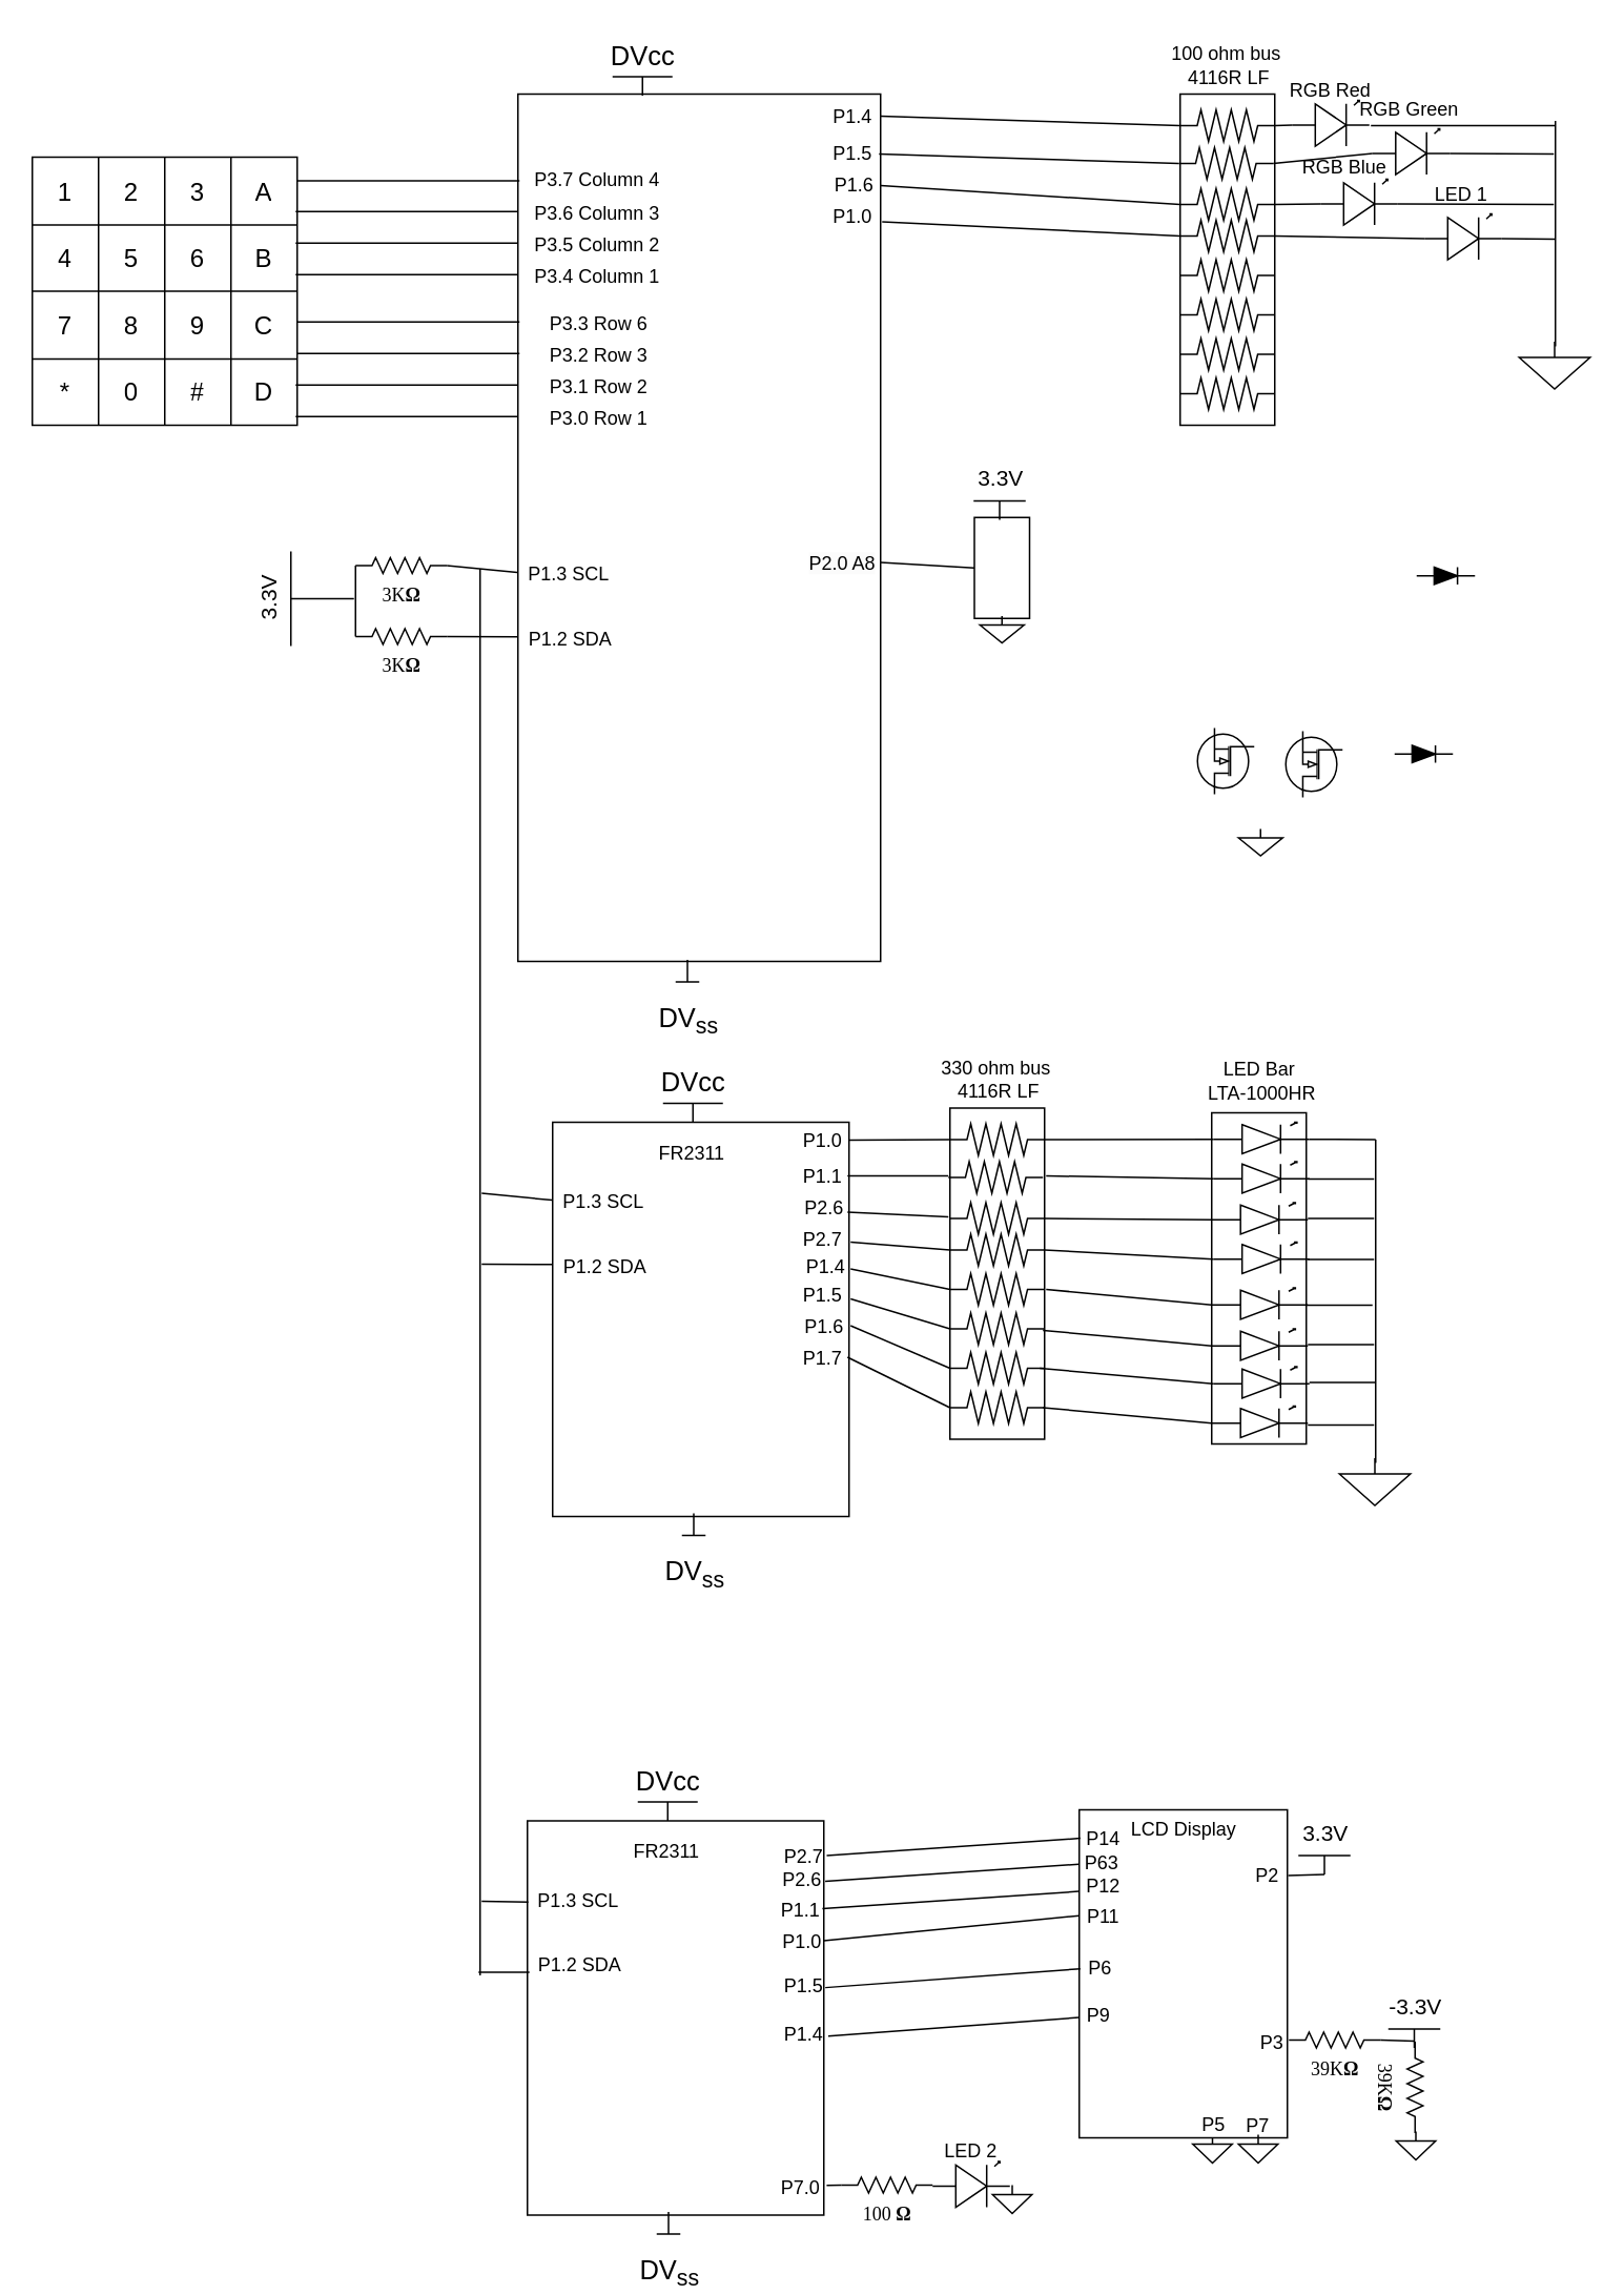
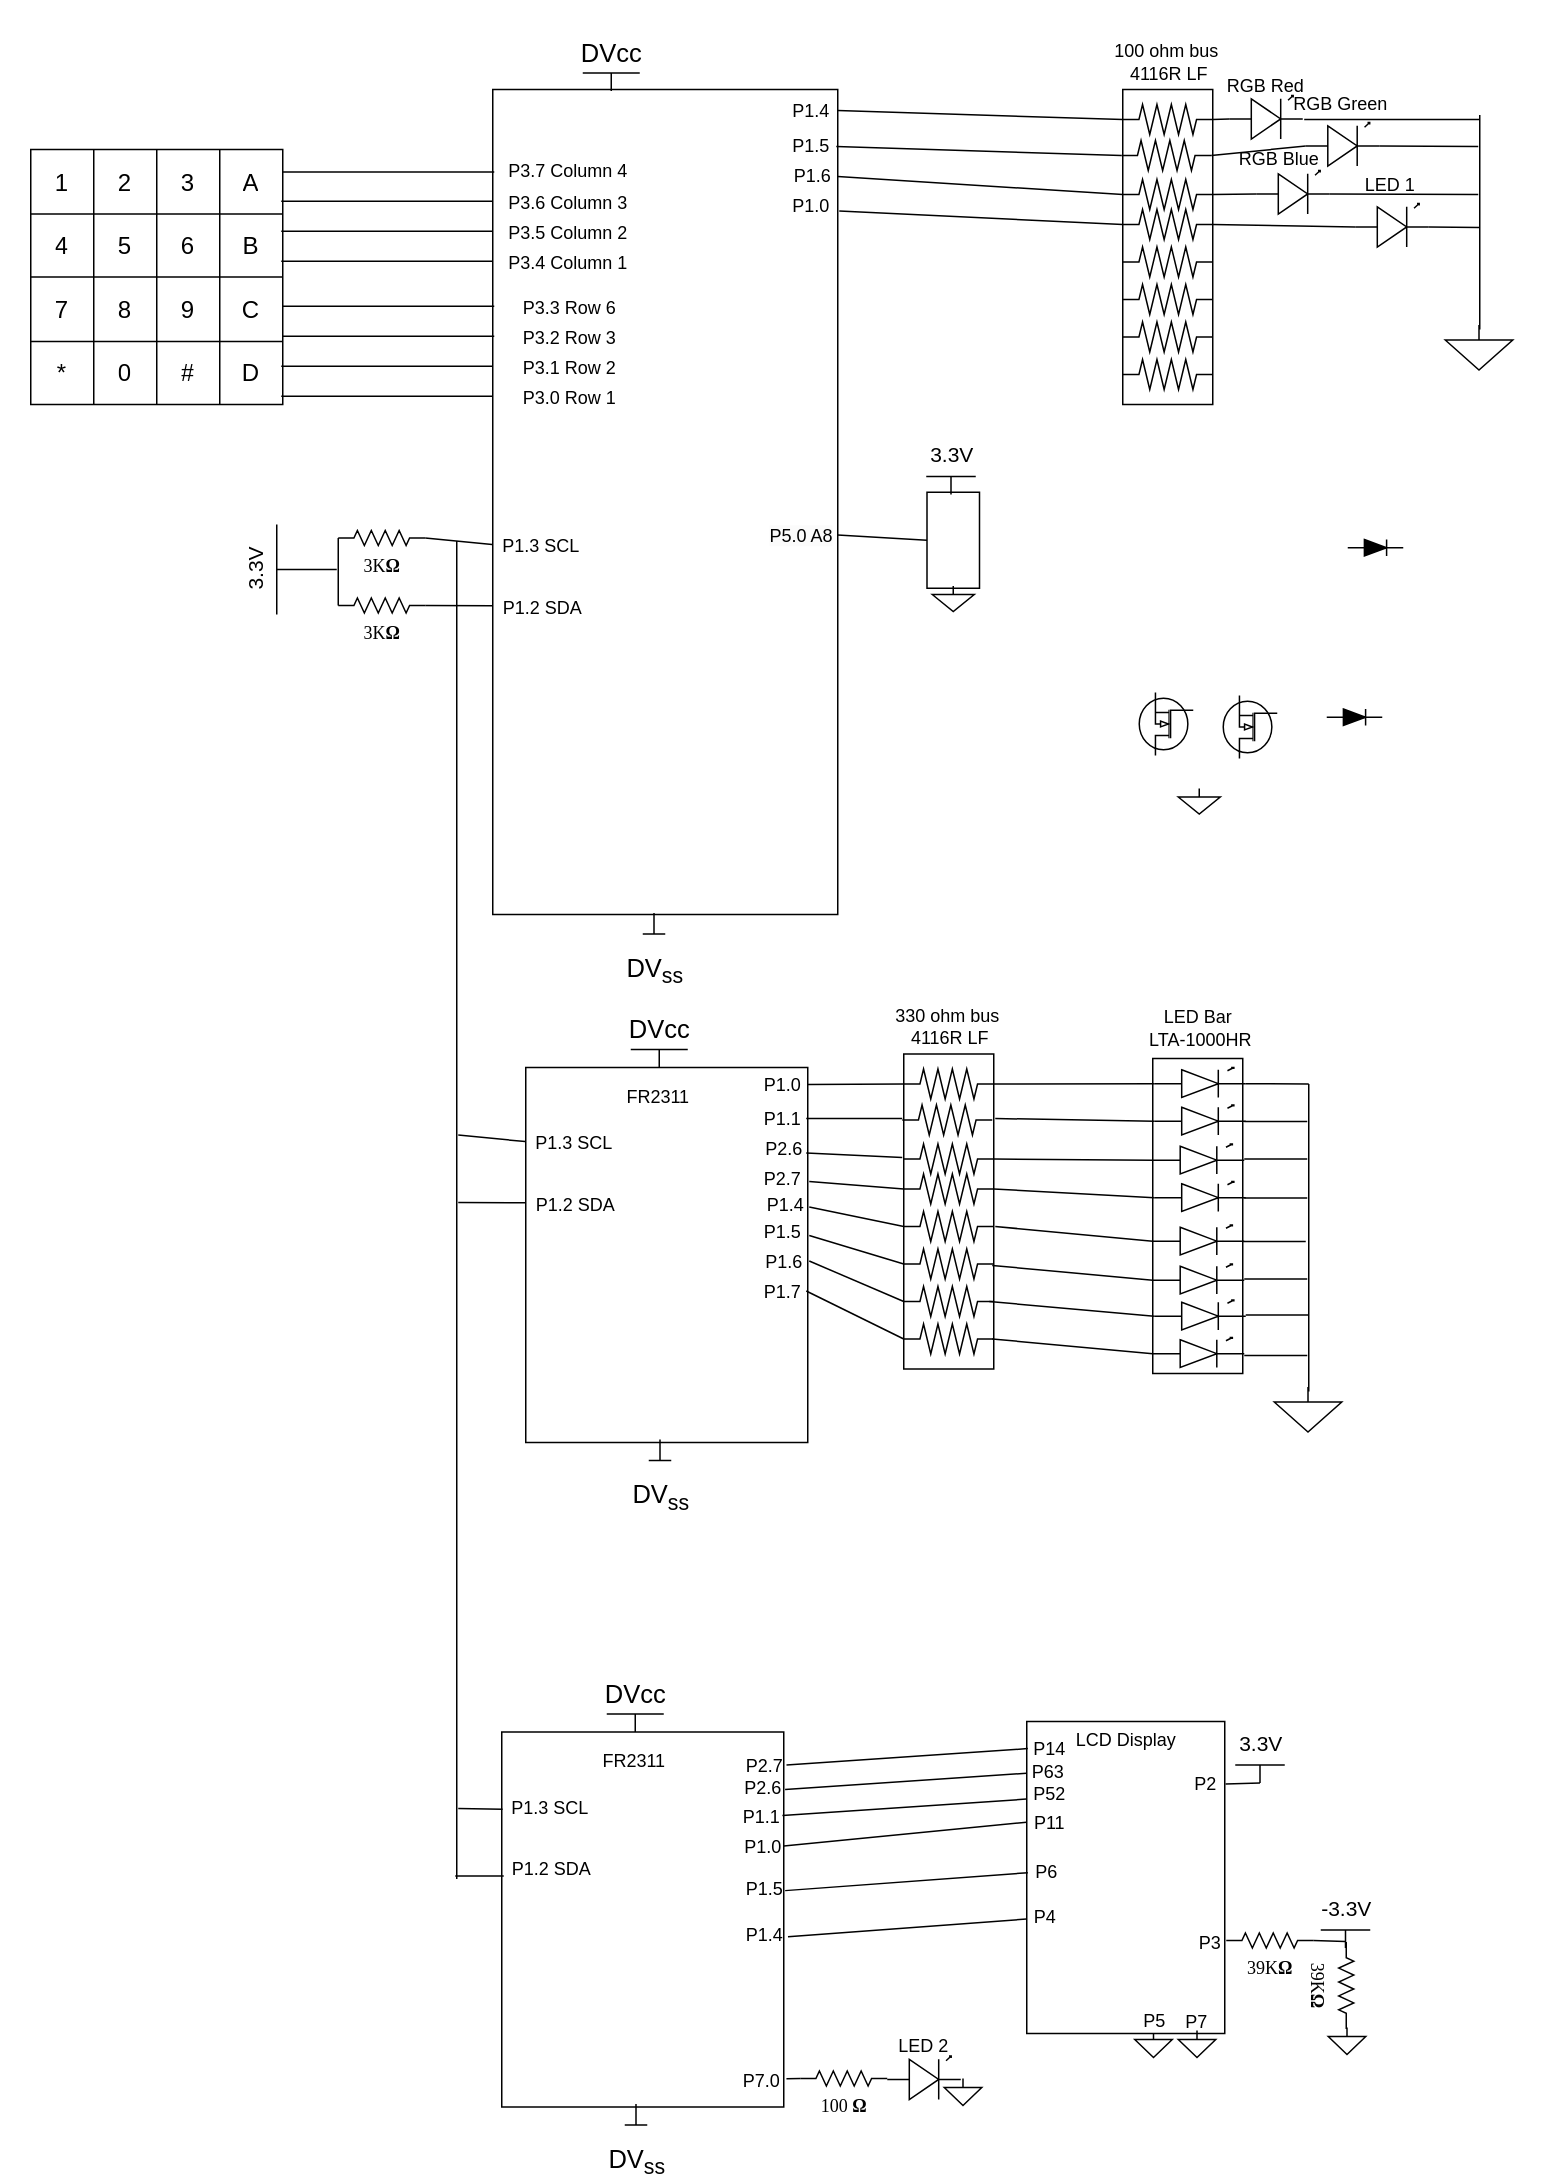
- <mxCell id="84" value="&lt;span style=&quot;color: rgb(0, 0, 0); font-family: Helvetica; font-size: 12px; font-style: normal; font-variant-ligatures: normal; font-variant-caps: normal; font-weight: 400; letter-spacing: normal; orphans: 2; text-align: center; text-indent: 0px; text-transform: none; widows: 2; word-spacing: 0px; -webkit-text-stroke-width: 0px; white-space: nowrap; background-color: rgb(251, 251, 251); text-decoration-thickness: initial; text-decoration-style: initial; text-decoration-color: initial; float: none; display: inline !important;&quot;&gt;P2.0 A8&lt;/span&gt;" style="text;whiteSpace=wrap;html=1;" parent="1" vertex="1"><mxGeometry x="511" y="343" width="82" height="28" as="geometry" /></mxCell>
+ <mxCell id="84" value="&lt;span style=&quot;color: rgb(0, 0, 0); font-family: Helvetica; font-size: 12px; font-style: normal; font-variant-ligatures: normal; font-variant-caps: normal; font-weight: 400; letter-spacing: normal; orphans: 2; text-align: center; text-indent: 0px; text-transform: none; widows: 2; word-spacing: 0px; -webkit-text-stroke-width: 0px; white-space: nowrap; background-color: rgb(251, 251, 251); text-decoration-thickness: initial; text-decoration-style: initial; text-decoration-color: initial; float: none; display: inline !important;&quot;&gt;P5.0 A8&lt;/span&gt;" style="text;whiteSpace=wrap;html=1;" parent="1" vertex="1"><mxGeometry x="511" y="343" width="82" height="28" as="geometry" /></mxCell>
- <mxCell id="178" value="P12" style="text;html=1;align=center;verticalAlign=middle;resizable=0;points=[];autosize=1;strokeColor=none;fillColor=none;" parent="1" vertex="1"><mxGeometry x="679" y="1182" width="40" height="27" as="geometry" /></mxCell>
+ <mxCell id="178" value="P52" style="text;html=1;align=center;verticalAlign=middle;resizable=0;points=[];autosize=1;strokeColor=none;fillColor=none;" parent="1" vertex="1"><mxGeometry x="679" y="1182" width="40" height="27" as="geometry" /></mxCell>
- <mxCell id="181" value="P9" style="text;html=1;align=center;verticalAlign=middle;resizable=0;points=[];autosize=1;strokeColor=none;fillColor=none;" parent="1" vertex="1"><mxGeometry x="679" y="1264" width="34" height="27" as="geometry" /></mxCell>
+ <mxCell id="181" value="P4" style="text;html=1;align=center;verticalAlign=middle;resizable=0;points=[];autosize=1;strokeColor=none;fillColor=none;" parent="1" vertex="1"><mxGeometry x="679" y="1264" width="34" height="27" as="geometry" /></mxCell>
